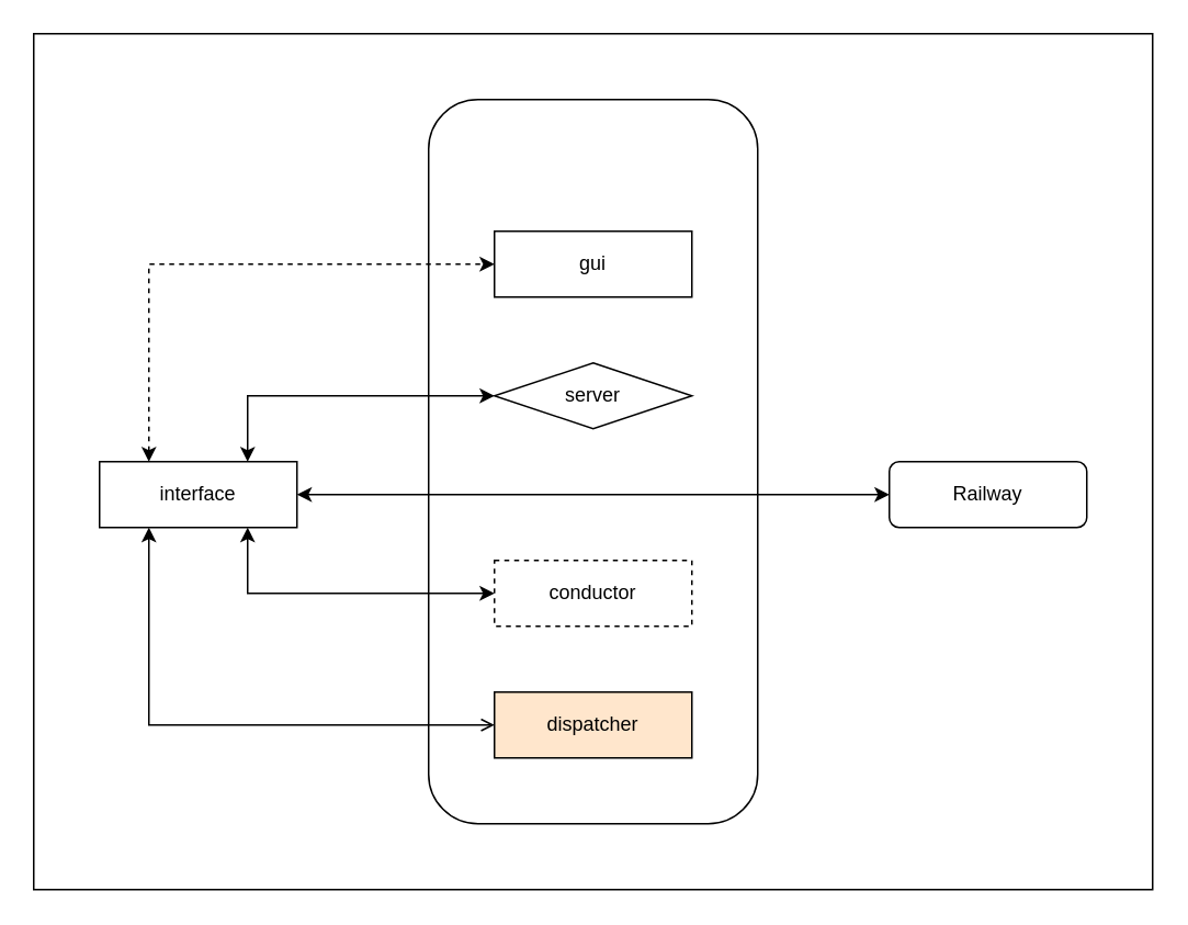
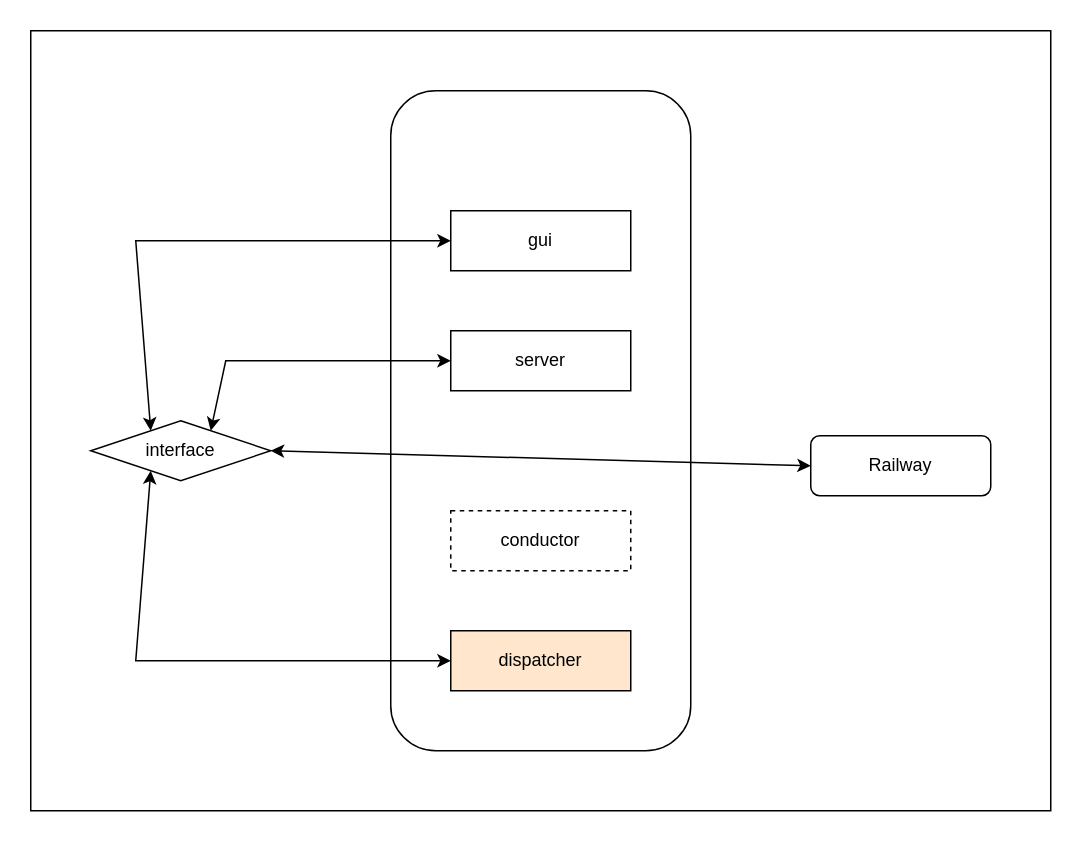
- <mxCell id="12" value="" style="endArrow=classic;startArrow=classic;html=1;rounded=0;entryX=0;entryY=0.5;entryDx=0;entryDy=0;exitX=0.25;exitY=0;exitDx=0;exitDy=0;dashed=1;" edge="1" parent="1" source="4" target="10"><mxGeometry width="50" height="50" relative="1" as="geometry"><mxPoint y="200" as="sourcePoint" x="20" /><mxPoint x="70" y="150" as="targetPoint" /><Array as="points"><mxPoint x="90" y="160" /></Array></mxGeometry></mxCell>
+ <mxCell id="12" value="" style="endArrow=classic;startArrow=classic;html=1;rounded=0;entryX=0;entryY=0.5;entryDx=0;entryDy=0;exitX=0.25;exitY=0;exitDx=0;exitDy=0;" edge="1" parent="1" source="4" target="10"><mxGeometry width="50" height="50" relative="1" as="geometry"><mxPoint y="200" as="sourcePoint" x="20" /><mxPoint x="70" y="150" as="targetPoint" /><Array as="points"><mxPoint x="90" y="160" /></Array></mxGeometry></mxCell>
- <mxCell id="7" value="server" style="rhombus;whiteSpace=wrap;html=1;" parent="1" vertex="1"><mxGeometry x="300" y="220" width="120" height="40" as="geometry" /></mxCell>
+ <mxCell id="7" value="server" style="rounded=0;whiteSpace=wrap;html=1;" parent="1" vertex="1"><mxGeometry x="300" y="220" width="120" height="40" as="geometry" /></mxCell>
- <mxCell id="4" value="interface" style="rounded=0;whiteSpace=wrap;html=1;" parent="1" vertex="1"><mxGeometry x="60" y="280" width="120" height="40" as="geometry" /></mxCell>
+ <mxCell id="4" value="interface" style="rhombus;whiteSpace=wrap;html=1;" parent="1" vertex="1"><mxGeometry x="60" y="280" width="120" height="40" as="geometry" /></mxCell>
- <mxCell id="3" value="Railway" style="rounded=1;whiteSpace=wrap;html=1;" parent="1" vertex="1"><mxGeometry x="540" y="280" width="120" height="40" as="geometry" /></mxCell>
+ <mxCell id="3" value="Railway" style="rounded=1;whiteSpace=wrap;html=1;" parent="1" vertex="1"><mxGeometry x="540" y="290" width="120" height="40" as="geometry" /></mxCell>
- <mxCell id="13" value="" style="endArrow=classic;startArrow=classic;html=1;rounded=0;exitX=0.75;exitY=1;exitDx=0;exitDy=0;entryX=0;entryY=0.5;entryDx=0;entryDy=0;" edge="1" parent="1" source="4" target="8"><mxGeometry width="50" height="50" relative="1" as="geometry"><mxPoint x="220" y="400" as="sourcePoint" /><mxPoint x="270" y="350" as="targetPoint" /><Array as="points"><mxPoint x="150" y="360" /></Array></mxGeometry></mxCell>
- <mxCell id="14" value="" style="endArrow=open;startArrow=classic;html=1;rounded=0;entryX=0;entryY=0.5;entryDx=0;entryDy=0;exitX=0.25;exitY=1;exitDx=0;exitDy=0;" edge="1" parent="1" source="4" target="9"><mxGeometry width="50" height="50" relative="1" as="geometry"><mxPoint x="170" y="470" as="sourcePoint" /><mxPoint x="220" y="420" as="targetPoint" /><Array as="points"><mxPoint x="90" y="440" /></Array></mxGeometry></mxCell>
+ <mxCell id="14" value="" style="endArrow=classic;startArrow=classic;html=1;rounded=0;entryX=0;entryY=0.5;entryDx=0;entryDy=0;exitX=0.25;exitY=1;exitDx=0;exitDy=0;" edge="1" parent="1" source="4" target="9"><mxGeometry width="50" height="50" relative="1" as="geometry"><mxPoint x="170" y="470" as="sourcePoint" /><mxPoint x="220" y="420" as="targetPoint" /><Array as="points"><mxPoint x="90" y="440" /></Array></mxGeometry></mxCell>
